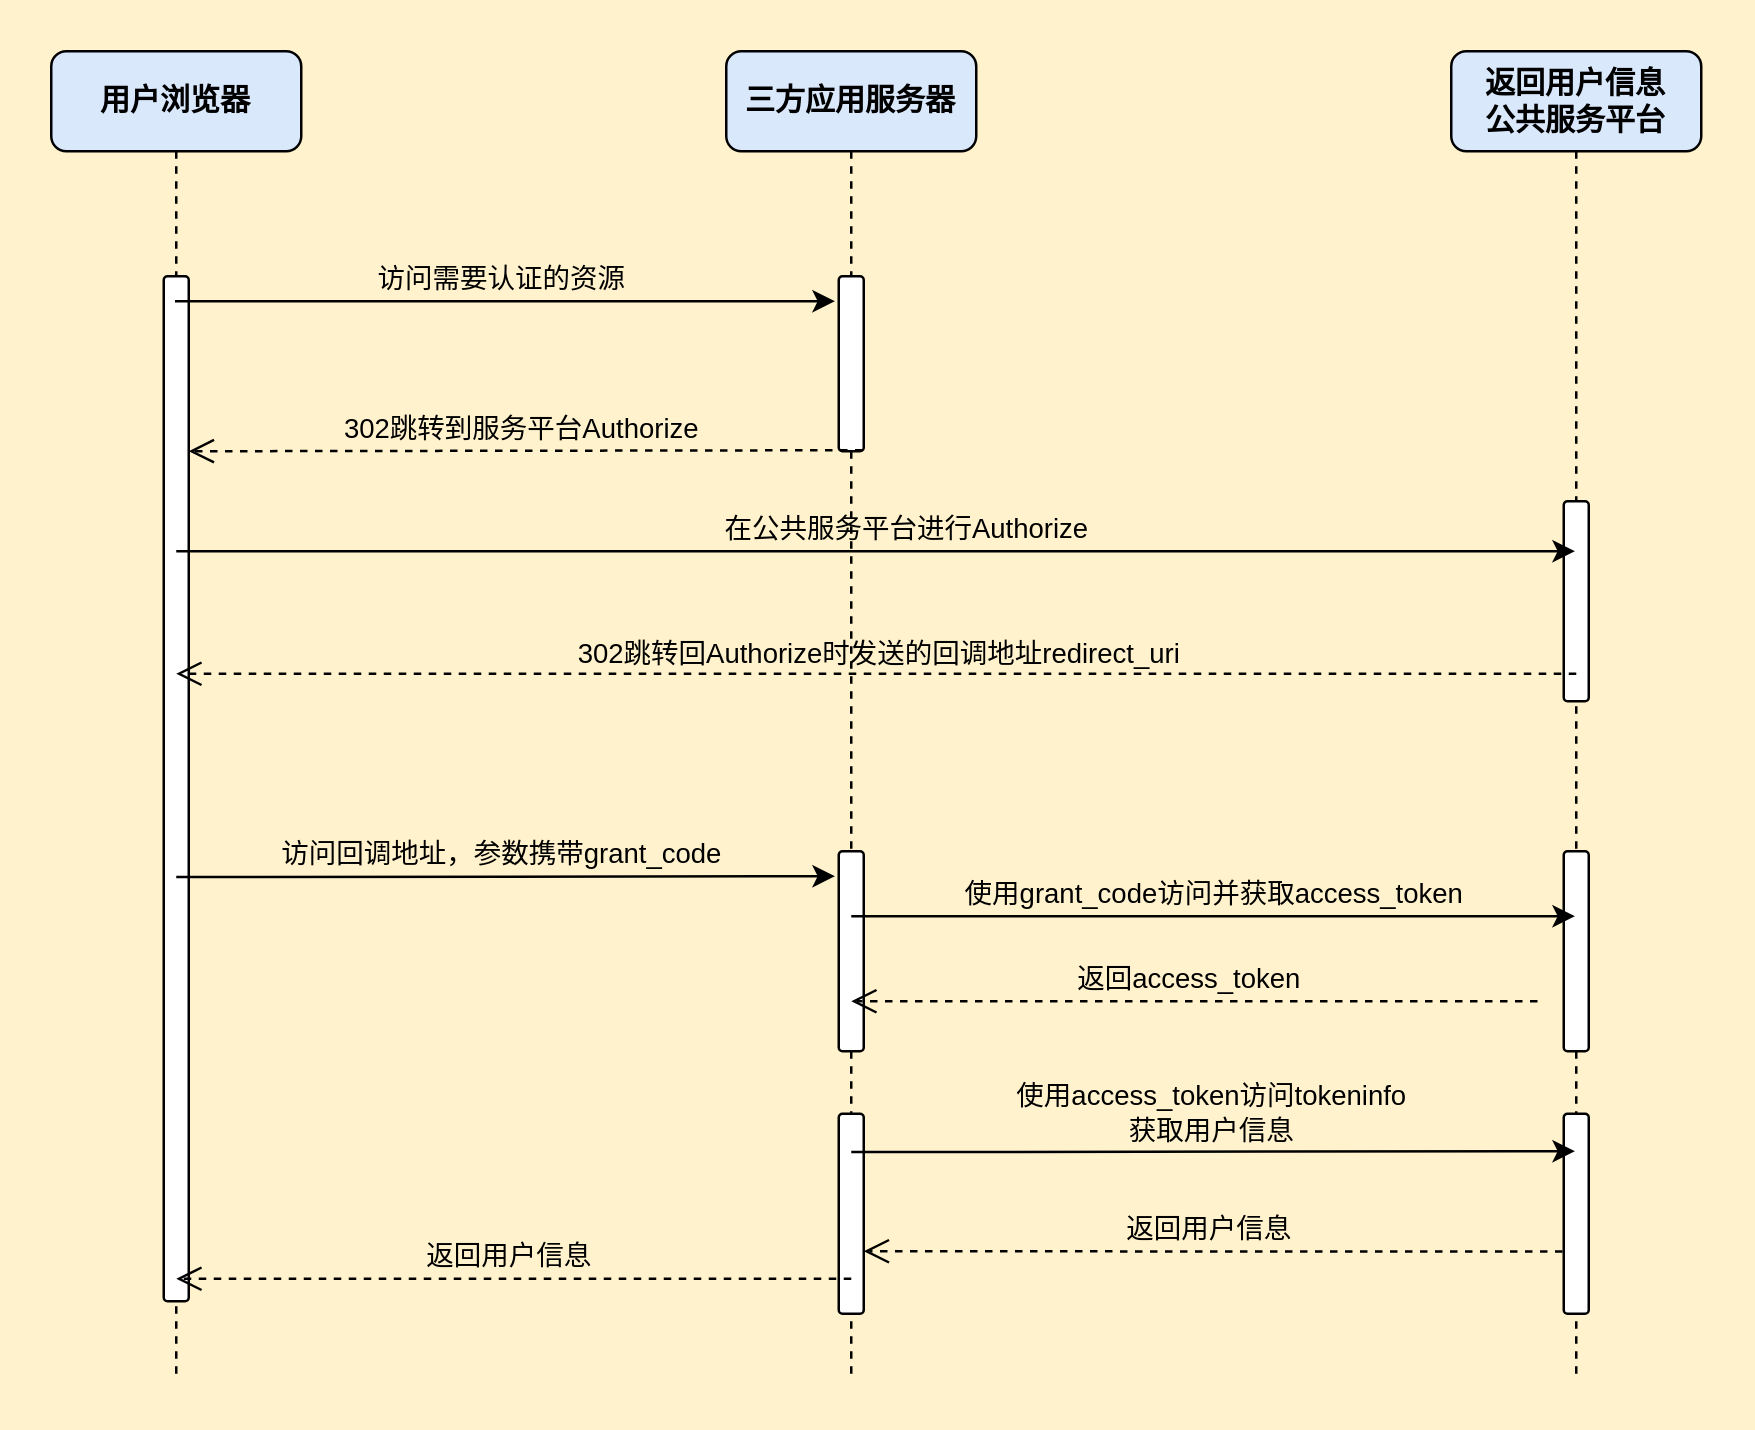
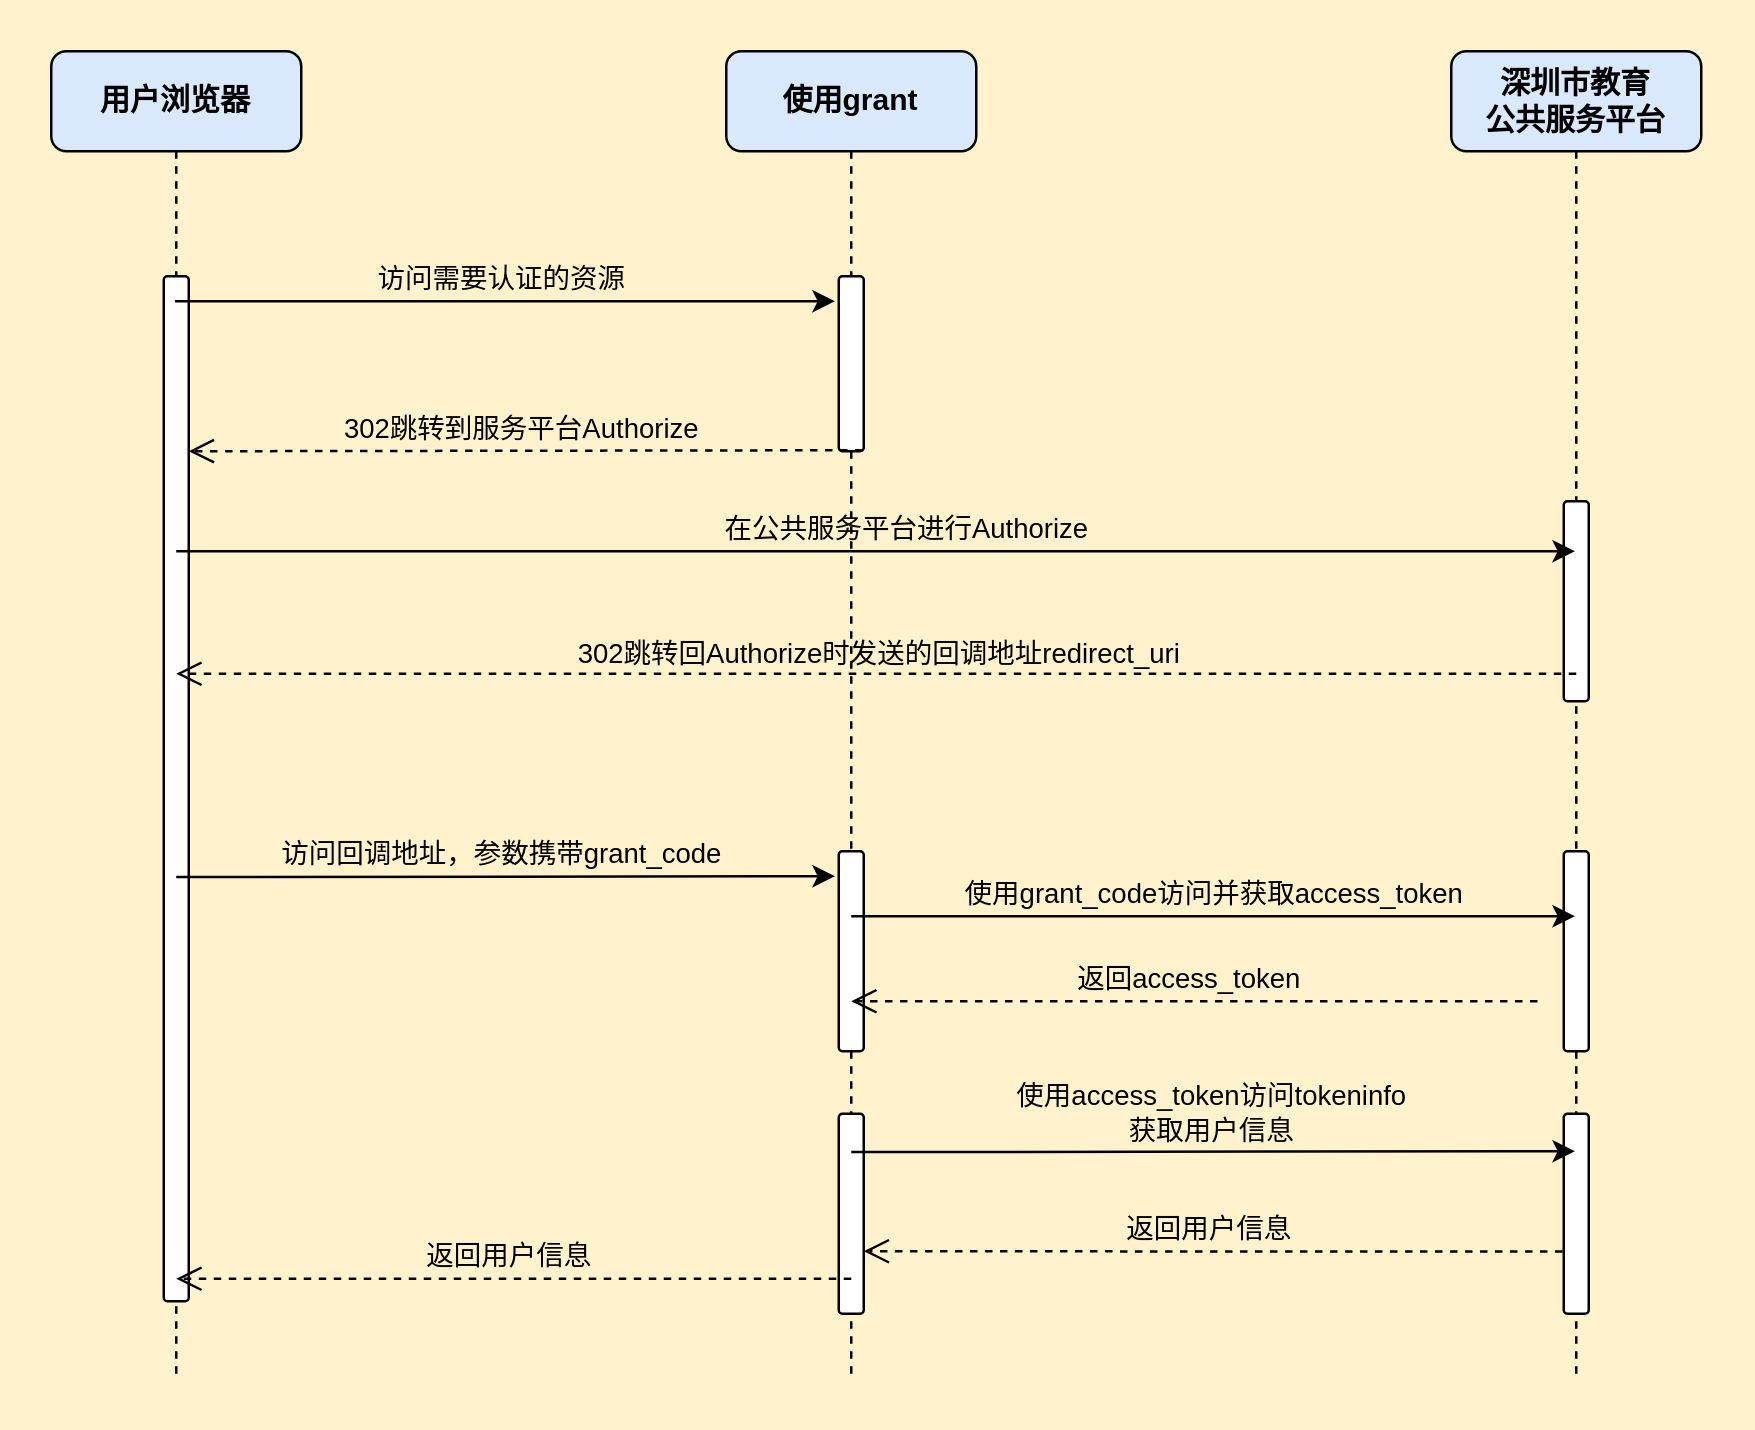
- <mxCell id="4" value="三方应用服务器" style="shape=umlLifeline;perimeter=lifelinePerimeter;whiteSpace=wrap;html=1;container=1;dropTarget=0;collapsible=0;recursiveResize=0;outlineConnect=0;portConstraint=eastwest;newEdgeStyle={&quot;edgeStyle&quot;:&quot;elbowEdgeStyle&quot;,&quot;elbow&quot;:&quot;vertical&quot;,&quot;curved&quot;:0,&quot;rounded&quot;:0};fontStyle=1;fillColor=#dae8fc;strokeColor=default;rounded=1;" parent="1" vertex="1"><mxGeometry x="290" y="20" width="100" height="530" as="geometry" /></mxCell>
+ <mxCell id="4" value="使用grant" style="shape=umlLifeline;perimeter=lifelinePerimeter;whiteSpace=wrap;html=1;container=1;dropTarget=0;collapsible=0;recursiveResize=0;outlineConnect=0;portConstraint=eastwest;newEdgeStyle={&quot;edgeStyle&quot;:&quot;elbowEdgeStyle&quot;,&quot;elbow&quot;:&quot;vertical&quot;,&quot;curved&quot;:0,&quot;rounded&quot;:0};fontStyle=1;fillColor=#dae8fc;strokeColor=default;rounded=1;" parent="1" vertex="1"><mxGeometry x="290" y="20" width="100" height="530" as="geometry" /></mxCell>
- <mxCell id="8" value="返回用户信息&lt;br&gt;公共服务平台" style="shape=umlLifeline;perimeter=lifelinePerimeter;whiteSpace=wrap;html=1;container=1;dropTarget=0;collapsible=0;recursiveResize=0;outlineConnect=0;portConstraint=eastwest;newEdgeStyle={&quot;edgeStyle&quot;:&quot;elbowEdgeStyle&quot;,&quot;elbow&quot;:&quot;vertical&quot;,&quot;curved&quot;:0,&quot;rounded&quot;:0};fontStyle=1;fillColor=#dae8fc;strokeColor=default;rounded=1;" parent="1" vertex="1"><mxGeometry x="580" y="20" width="100" height="530" as="geometry" /></mxCell>
+ <mxCell id="8" value="深圳市教育&lt;br&gt;公共服务平台" style="shape=umlLifeline;perimeter=lifelinePerimeter;whiteSpace=wrap;html=1;container=1;dropTarget=0;collapsible=0;recursiveResize=0;outlineConnect=0;portConstraint=eastwest;newEdgeStyle={&quot;edgeStyle&quot;:&quot;elbowEdgeStyle&quot;,&quot;elbow&quot;:&quot;vertical&quot;,&quot;curved&quot;:0,&quot;rounded&quot;:0};fontStyle=1;fillColor=#dae8fc;strokeColor=default;rounded=1;" parent="1" vertex="1"><mxGeometry x="580" y="20" width="100" height="530" as="geometry" /></mxCell>
